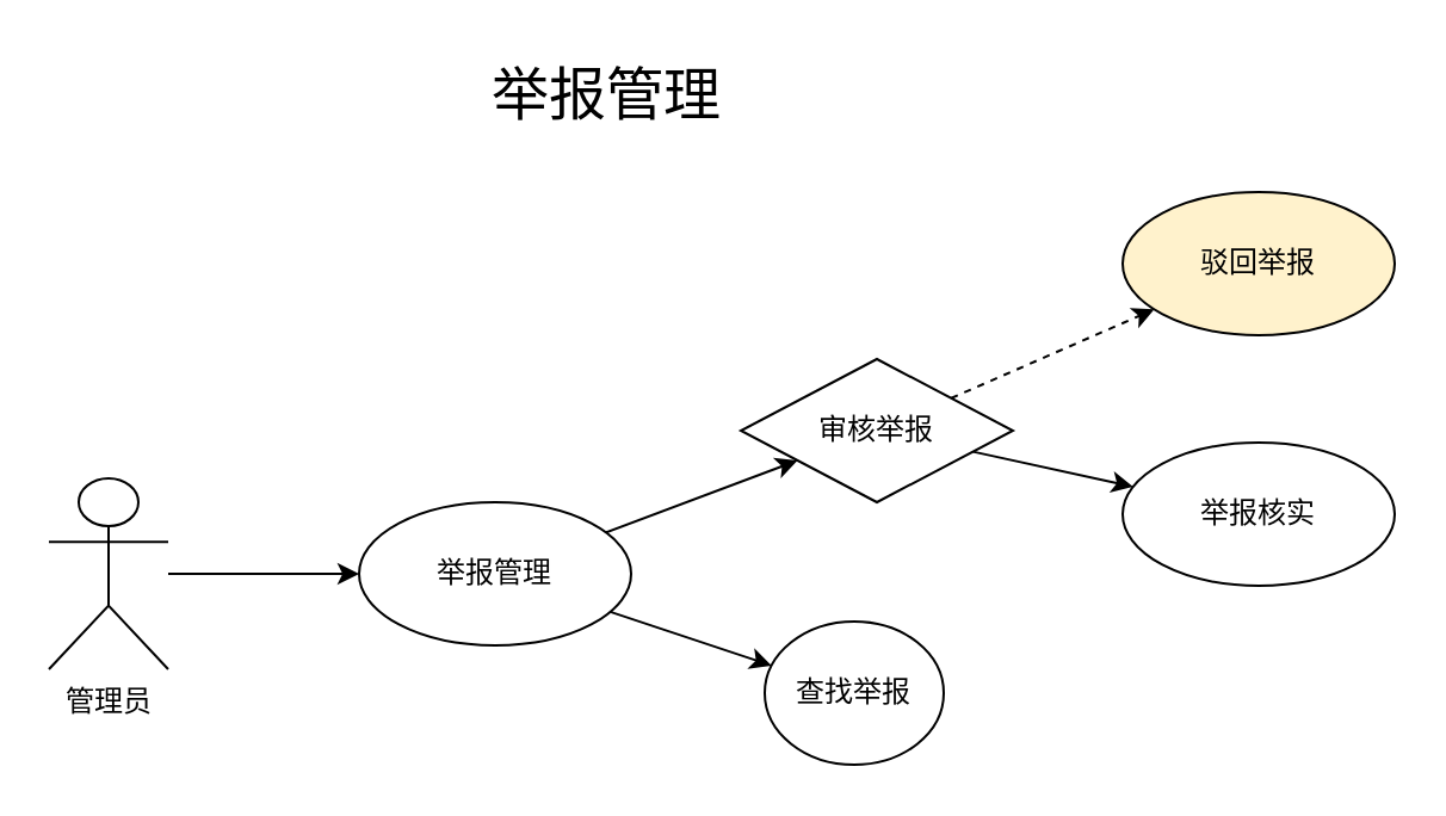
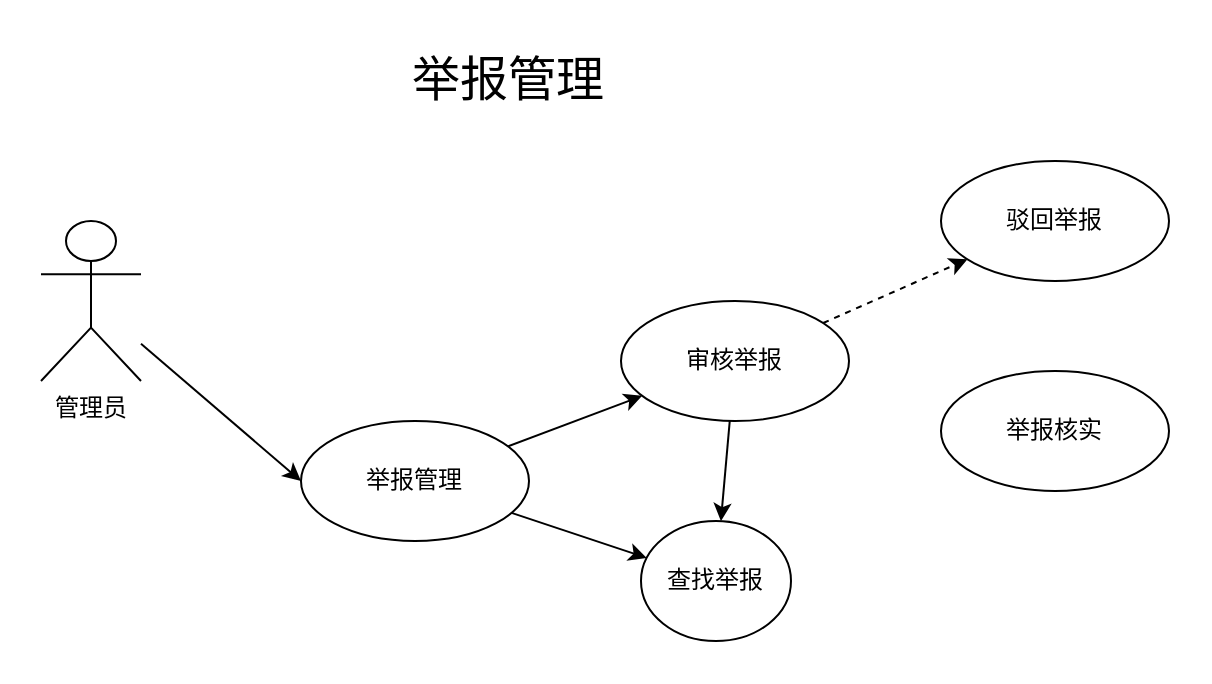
- <mxCell id="11" value="驳回举报" style="ellipse;whiteSpace=wrap;html=1;fillColor=#fff2cc;" vertex="1" parent="1"><mxGeometry x="470" y="80" width="114" height="60" as="geometry" /></mxCell>
+ <mxCell id="11" value="驳回举报" style="ellipse;whiteSpace=wrap;html=1;" vertex="1" parent="1"><mxGeometry x="470" y="80" width="114" height="60" as="geometry" /></mxCell>
- <mxCell id="9" value="审核举报" style="rhombus;whiteSpace=wrap;html=1;" vertex="1" parent="1"><mxGeometry x="310" y="150" width="114" height="60" as="geometry" /></mxCell>
+ <mxCell id="9" value="审核举报" style="ellipse;whiteSpace=wrap;html=1;" vertex="1" parent="1"><mxGeometry x="310" y="150" width="114" height="60" as="geometry" /></mxCell>
- <mxCell id="8" value="" style="edgeStyle=none;rounded=0;orthogonalLoop=1;jettySize=auto;html=1;" edge="1" parent="1" source="9" target="12"><mxGeometry relative="1" as="geometry" /></mxCell>
+ <mxCell id="8" value="" style="edgeStyle=none;rounded=0;orthogonalLoop=1;jettySize=auto;html=1;" edge="1" parent="1" source="9" target="10"><mxGeometry relative="1" as="geometry" /></mxCell>
- <mxCell id="3" value="管理员" style="shape=umlActor;verticalLabelPosition=bottom;verticalAlign=top;html=1;" vertex="1" parent="1"><mxGeometry x="20" y="200" width="50" height="80" as="geometry" /></mxCell>
+ <mxCell id="3" value="管理员" style="shape=umlActor;verticalLabelPosition=bottom;verticalAlign=top;html=1;" vertex="1" parent="1"><mxGeometry x="20" y="110" width="50" height="80" as="geometry" /></mxCell>
